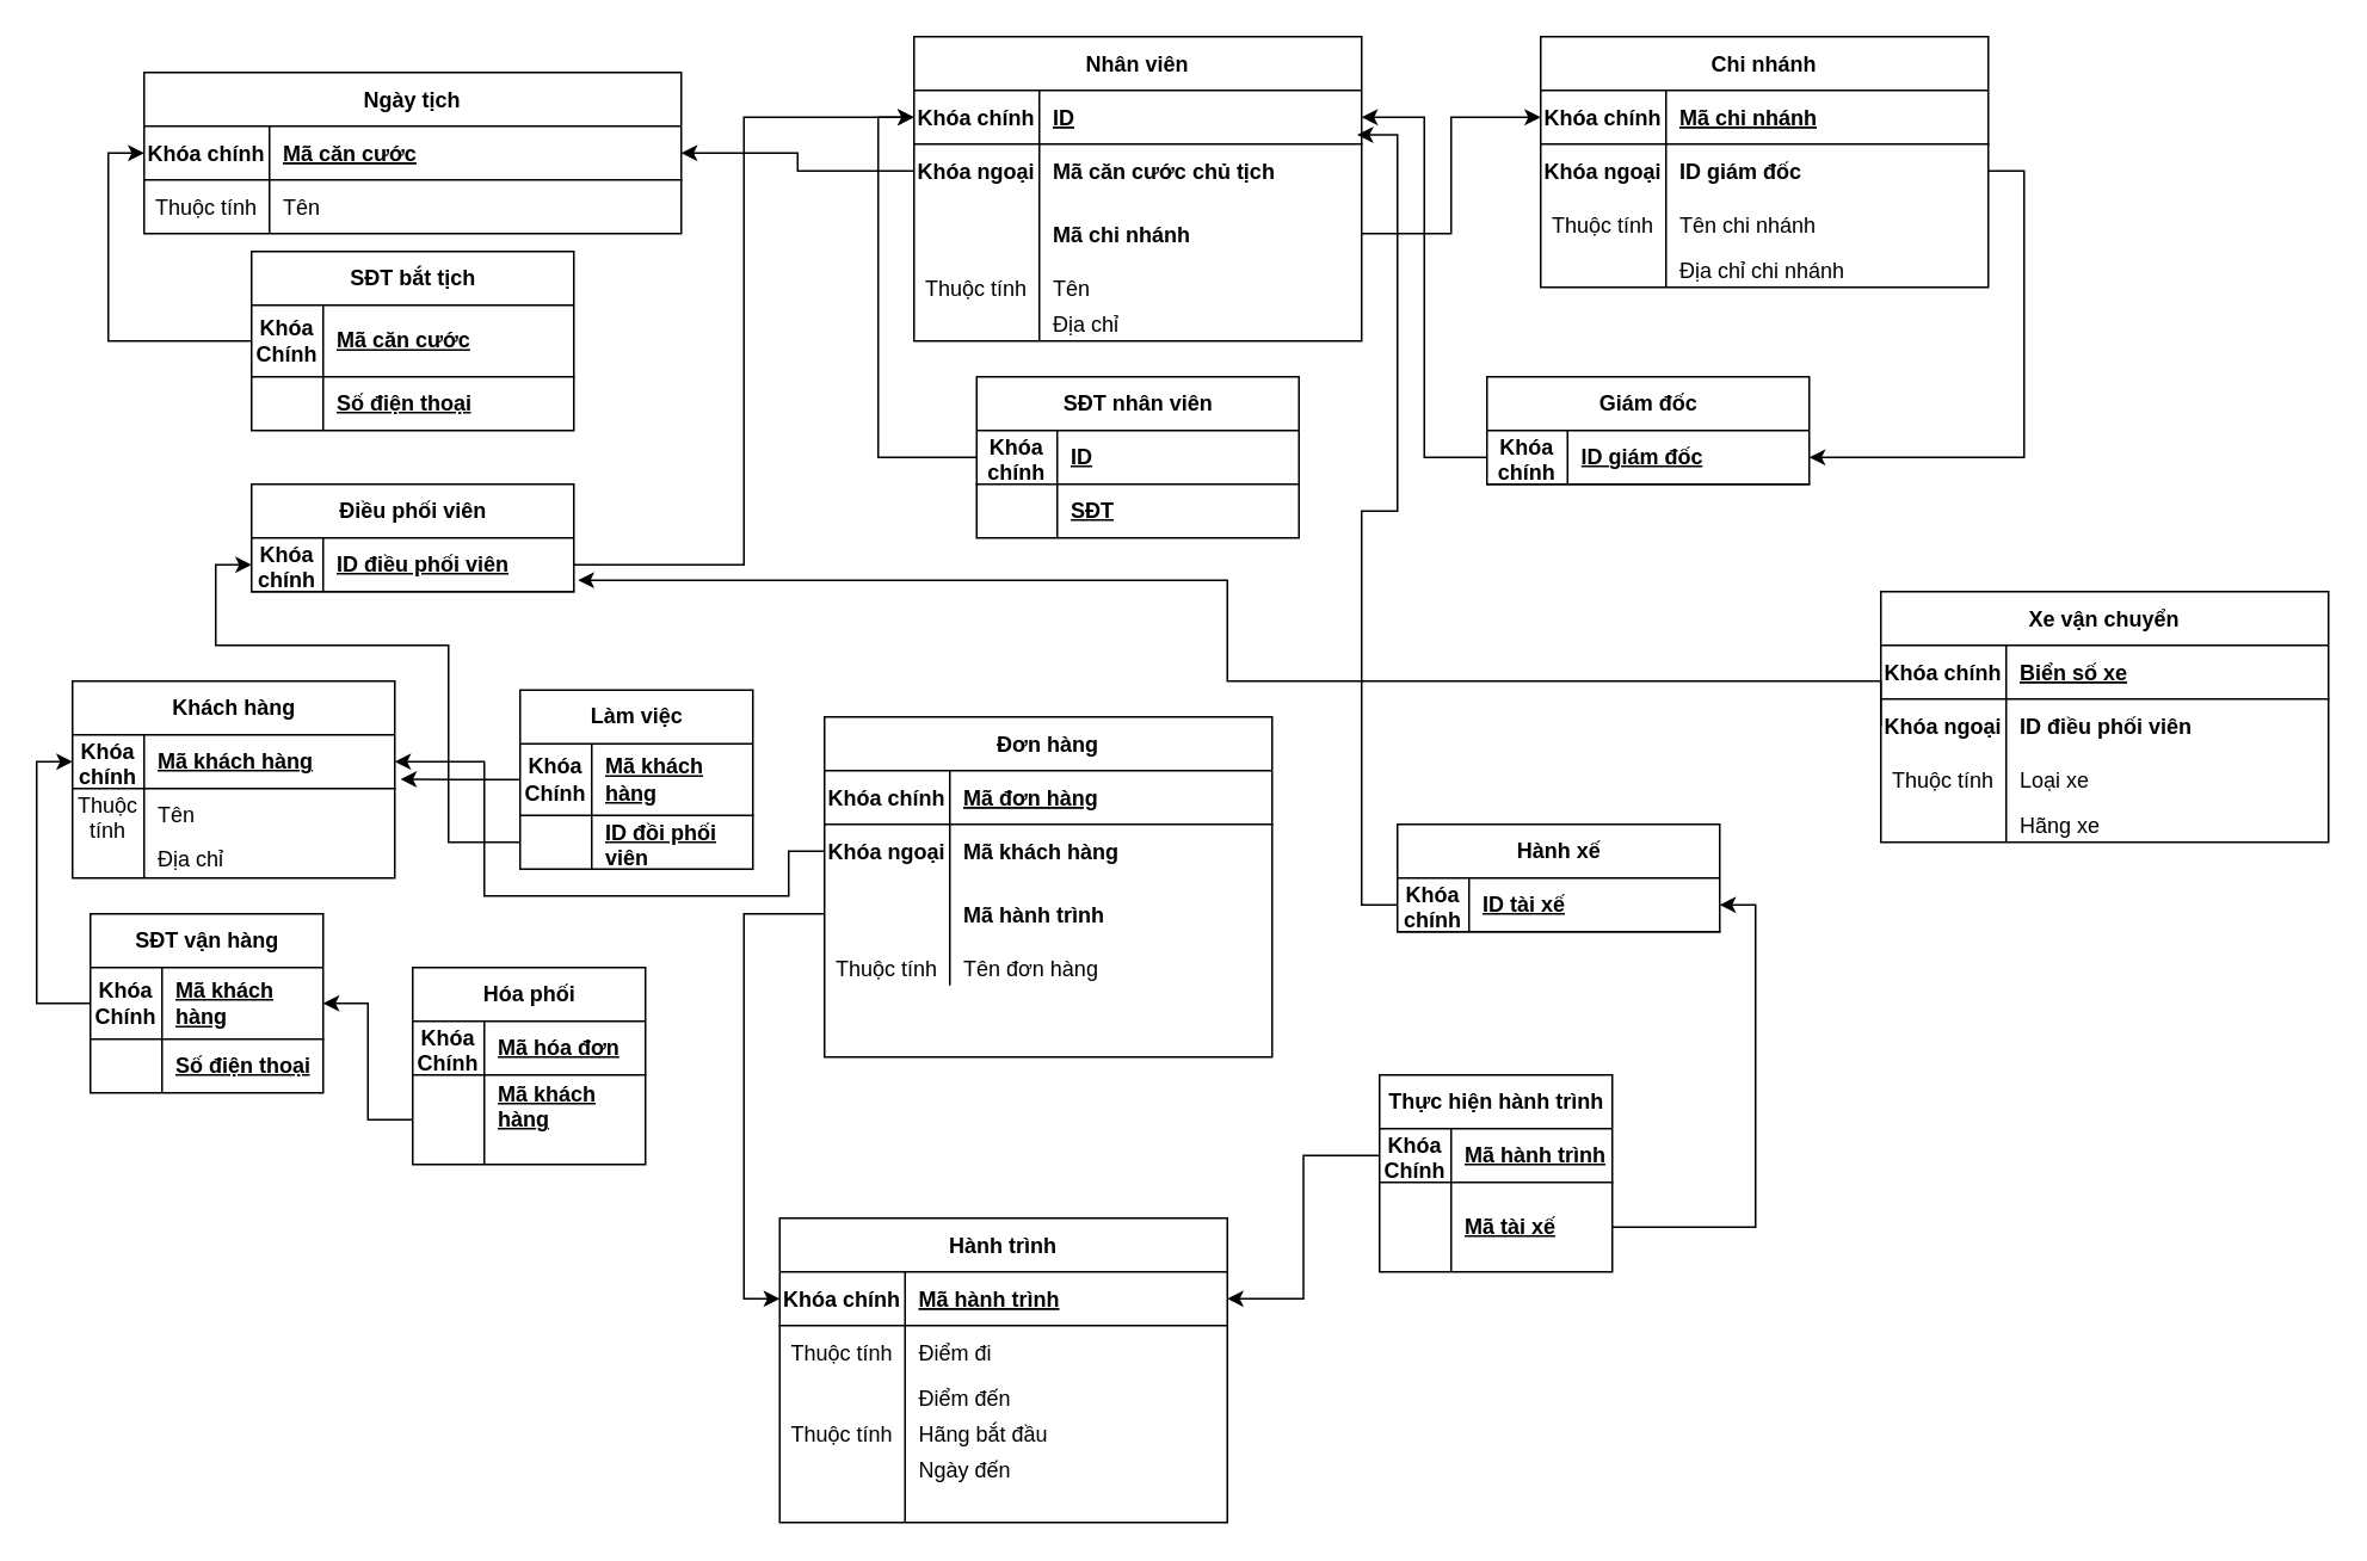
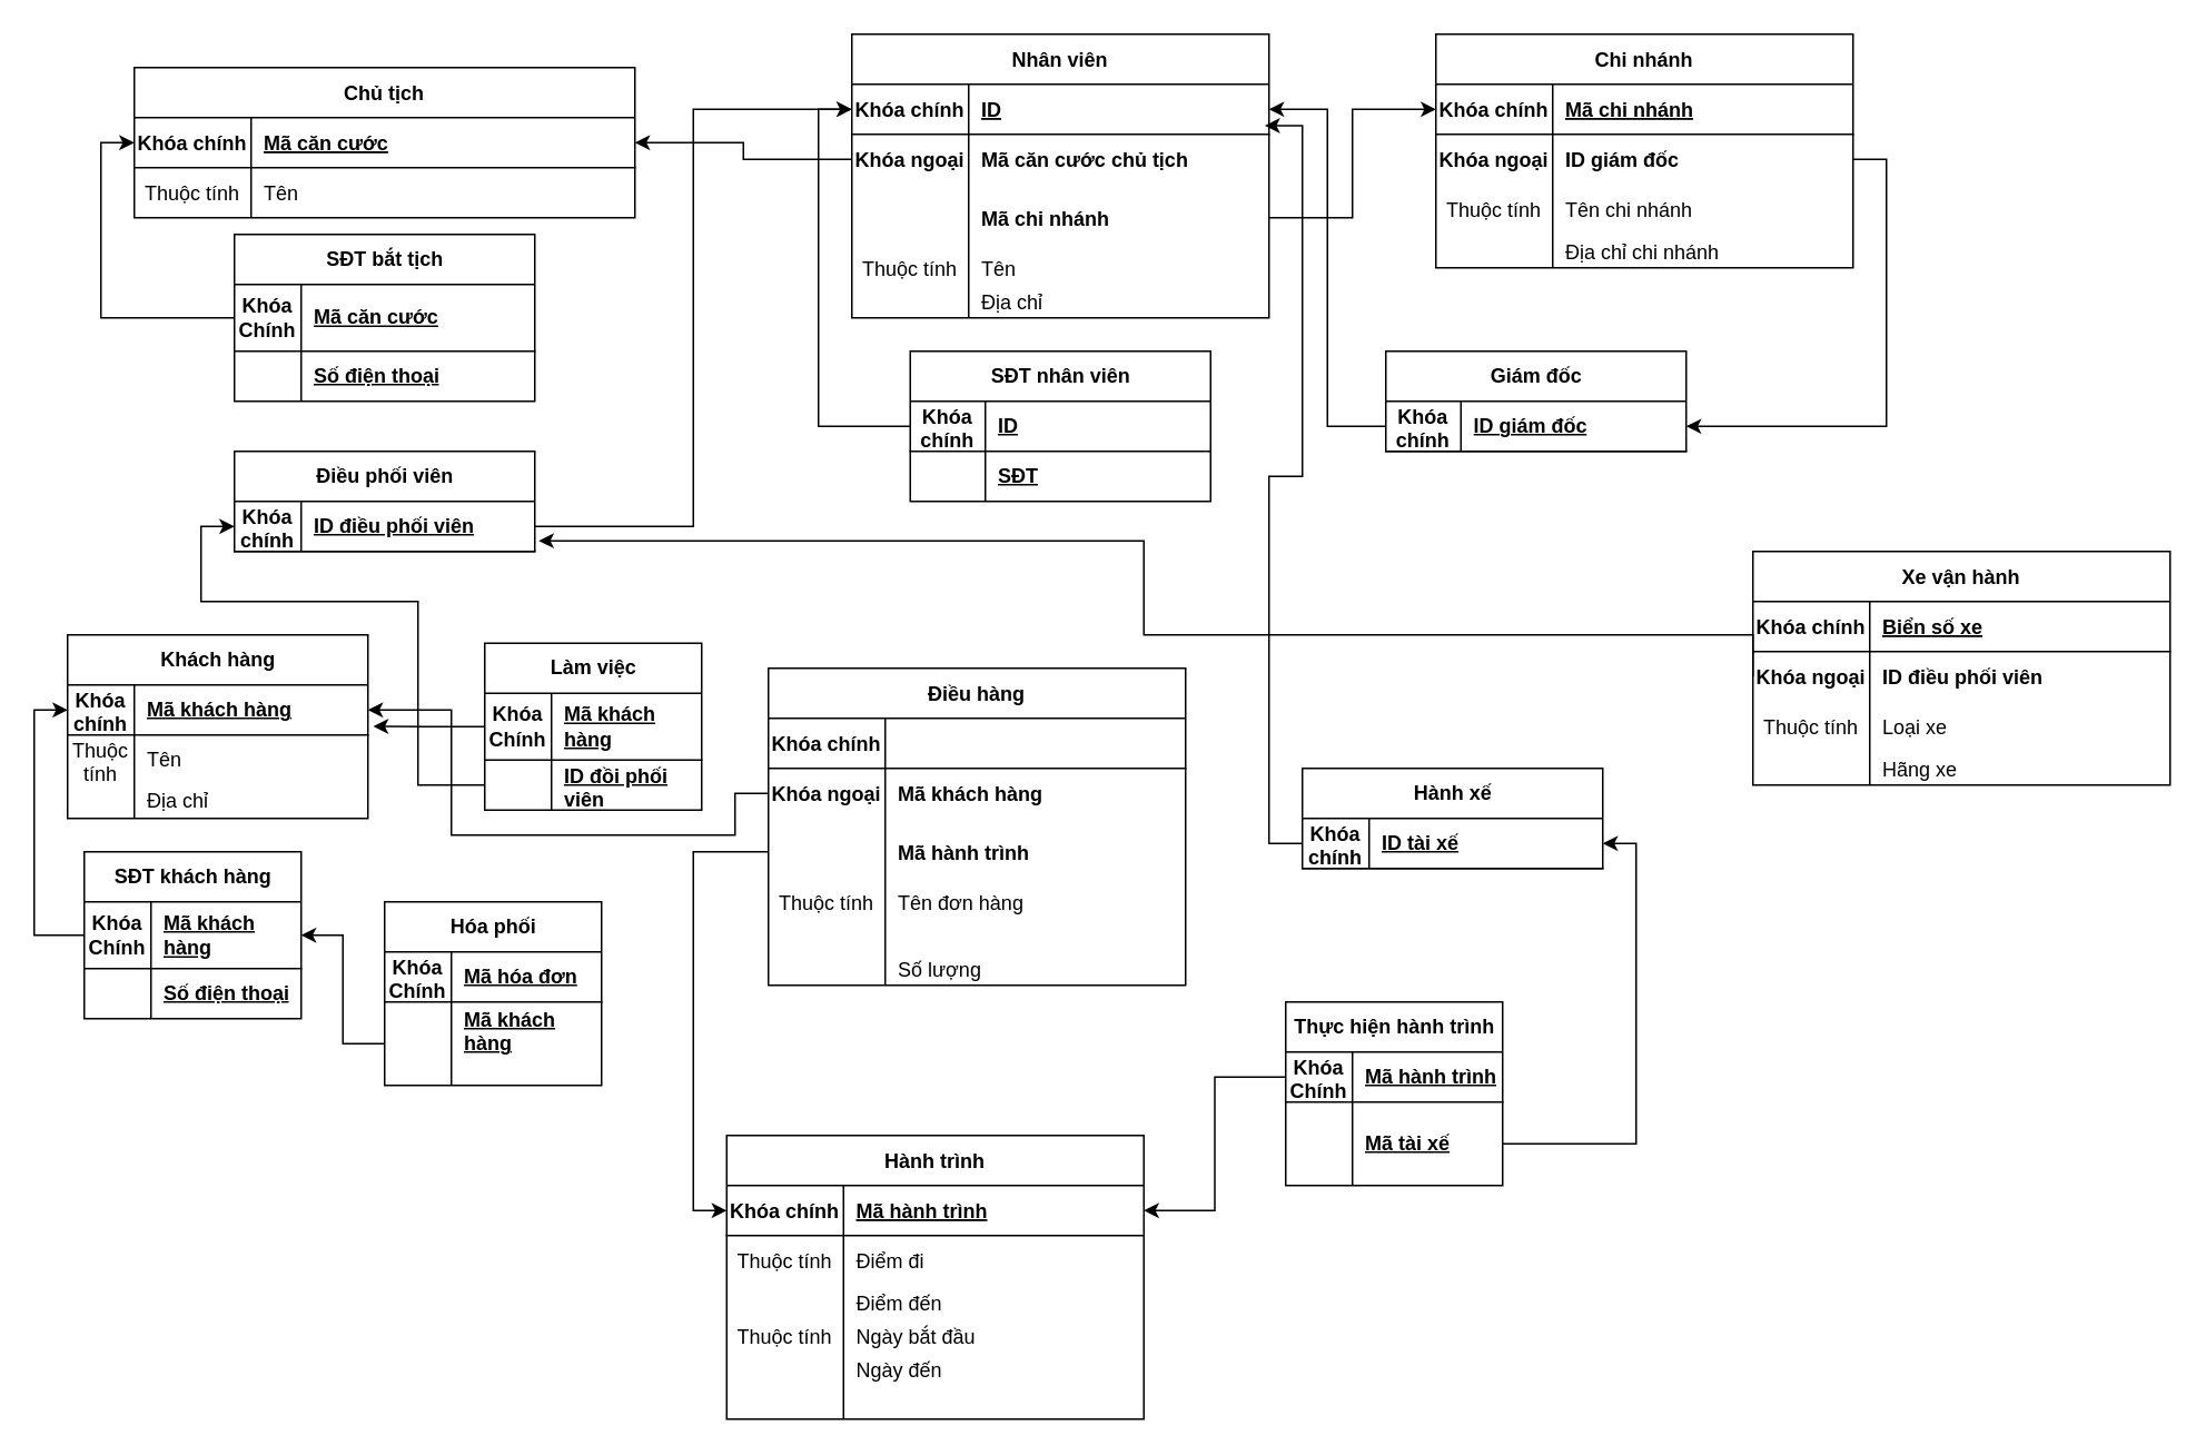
- <mxCell id="2" value="Ngày tịch" style="shape=table;startSize=30;container=1;collapsible=1;childLayout=tableLayout;fixedRows=1;rowLines=0;fontStyle=1;align=center;resizeLast=1;" parent="1" vertex="1"><mxGeometry x="80" y="40" width="300" height="90" as="geometry" /></mxCell>
+ <mxCell id="2" value="Chủ tịch" style="shape=table;startSize=30;container=1;collapsible=1;childLayout=tableLayout;fixedRows=1;rowLines=0;fontStyle=1;align=center;resizeLast=1;" parent="1" vertex="1"><mxGeometry x="80" y="40" width="300" height="90" as="geometry" /></mxCell>
- <mxCell id="155" value="Xe vận chuyển" style="shape=table;startSize=30;container=1;collapsible=1;childLayout=tableLayout;fixedRows=1;rowLines=0;fontStyle=1;align=center;resizeLast=1;" vertex="1" parent="1"><mxGeometry x="1050" y="330" width="250" height="140" as="geometry" /></mxCell>
+ <mxCell id="155" value="Xe vận hành" style="shape=table;startSize=30;container=1;collapsible=1;childLayout=tableLayout;fixedRows=1;rowLines=0;fontStyle=1;align=center;resizeLast=1;" vertex="1" parent="1"><mxGeometry x="1050" y="330" width="250" height="140" as="geometry" /></mxCell>
- <mxCell id="82" value="Đơn hàng" style="shape=table;startSize=30;container=1;collapsible=1;childLayout=tableLayout;fixedRows=1;rowLines=0;fontStyle=1;align=center;resizeLast=1;" vertex="1" parent="1"><mxGeometry x="460" y="400" width="250" height="190" as="geometry" /></mxCell>
+ <mxCell id="82" value="Điều hàng" style="shape=table;startSize=30;container=1;collapsible=1;childLayout=tableLayout;fixedRows=1;rowLines=0;fontStyle=1;align=center;resizeLast=1;" vertex="1" parent="1"><mxGeometry x="460" y="400" width="250" height="190" as="geometry" /></mxCell>
- <mxCell id="85" value="Mã đơn hàng" style="shape=partialRectangle;overflow=hidden;connectable=0;fillColor=none;top=0;left=0;bottom=0;right=0;align=left;spacingLeft=6;fontStyle=5;" vertex="1" parent="83"><mxGeometry x="70" width="180" height="30" as="geometry"><mxRectangle width="180" height="30" as="alternateBounds" /></mxGeometry></mxCell>
- <mxCell id="57" value="SĐT vận hàng" style="shape=table;startSize=30;container=1;collapsible=1;childLayout=tableLayout;fixedRows=1;rowLines=0;fontStyle=1;align=center;resizeLast=1;html=1;" parent="1" vertex="1"><mxGeometry x="50" y="510" width="130" height="100" as="geometry" /></mxCell>
+ <mxCell id="57" value="SĐT khách hàng" style="shape=table;startSize=30;container=1;collapsible=1;childLayout=tableLayout;fixedRows=1;rowLines=0;fontStyle=1;align=center;resizeLast=1;html=1;" parent="1" vertex="1"><mxGeometry x="50" y="510" width="130" height="100" as="geometry" /></mxCell>
+ <mxCell id="99" value="Số lượng" style="shape=partialRectangle;overflow=hidden;connectable=0;fillColor=none;top=0;left=0;bottom=0;right=0;align=left;spacingLeft=6;fontStyle=0" vertex="1" parent="97"><mxGeometry x="70" width="180" height="20" as="geometry"><mxRectangle width="180" height="20" as="alternateBounds" /></mxGeometry></mxCell>
- <mxCell id="113" value="Hãng bắt đầu" style="shape=partialRectangle;overflow=hidden;connectable=0;fillColor=none;top=0;left=0;bottom=0;right=0;align=left;spacingLeft=6;fontStyle=0" vertex="1" parent="111"><mxGeometry x="70" width="180" height="20" as="geometry"><mxRectangle width="180" height="20" as="alternateBounds" /></mxGeometry></mxCell>
+ <mxCell id="113" value="Ngày bắt đầu" style="shape=partialRectangle;overflow=hidden;connectable=0;fillColor=none;top=0;left=0;bottom=0;right=0;align=left;spacingLeft=6;fontStyle=0" vertex="1" parent="111"><mxGeometry x="70" width="180" height="20" as="geometry"><mxRectangle width="180" height="20" as="alternateBounds" /></mxGeometry></mxCell>
